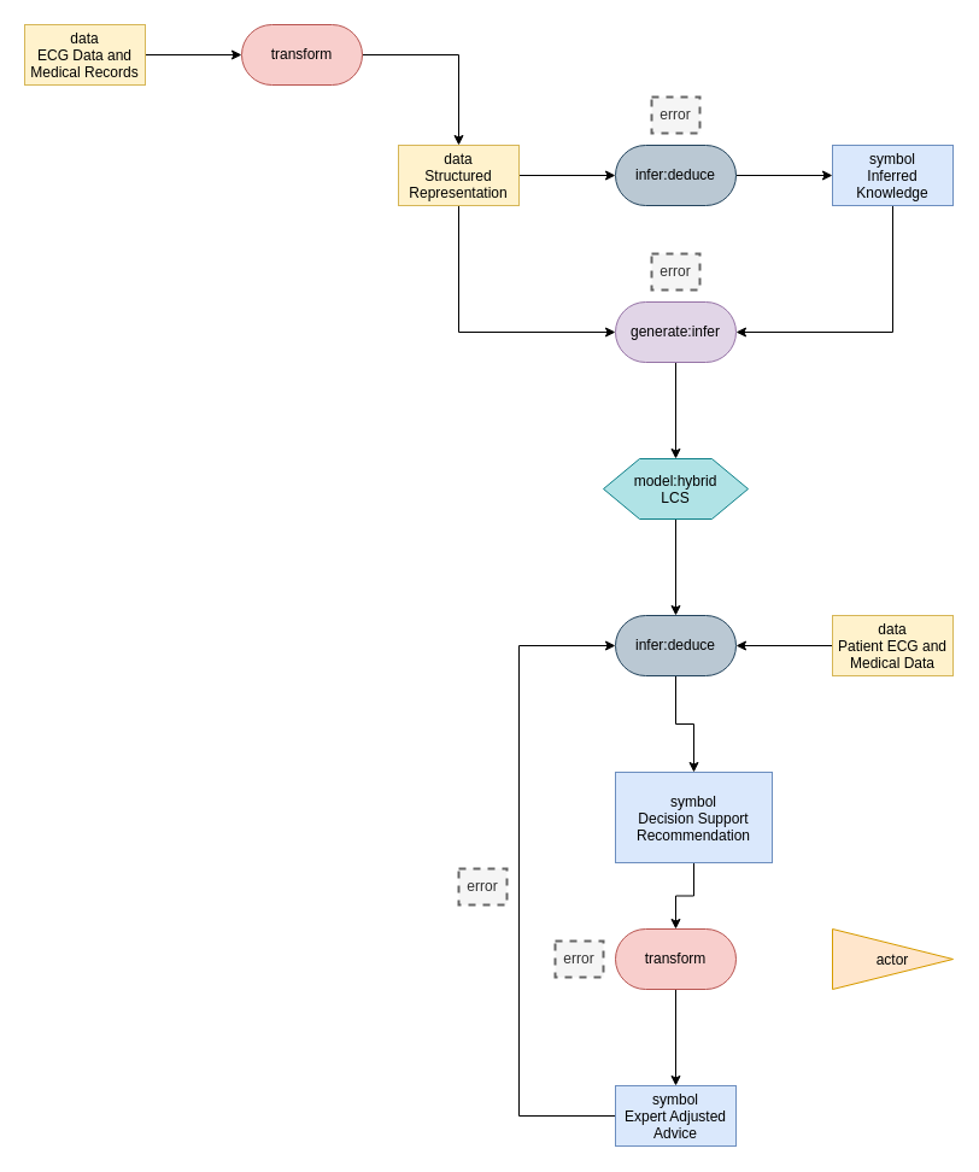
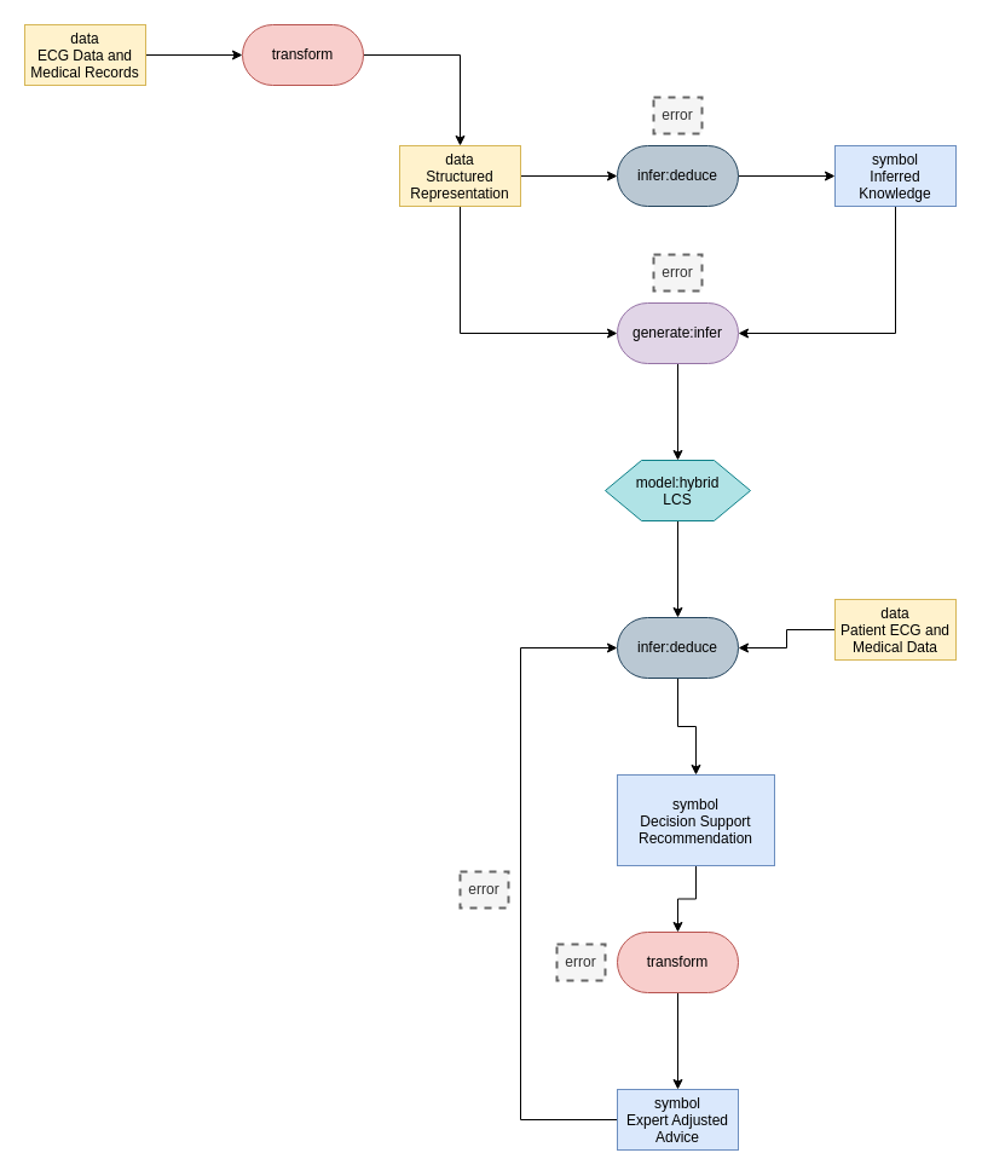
- <mxCell id="20" value="data&#10;Patient ECG and&#10;Medical Data" style="rectangle;fillColor=#fff2cc;strokeColor=#d6b656;" name="data" vertex="1" parent="1"><mxGeometry x="690" y="510" width="100" height="50" as="geometry" /></mxCell>
+ <mxCell id="20" value="data&#10;Patient ECG and&#10;Medical Data" style="rectangle;fillColor=#fff2cc;strokeColor=#d6b656;" name="data" vertex="1" parent="1"><mxGeometry x="690" y="495" width="100" height="50" as="geometry" /></mxCell>
- <mxCell id="25" value="actor" style="triangle;fillColor=#ffe6cc;strokeColor=#d79b00;" name="actor" vertex="1" parent="1"><mxGeometry x="690" y="770" width="100" height="50" as="geometry" /></mxCell>
